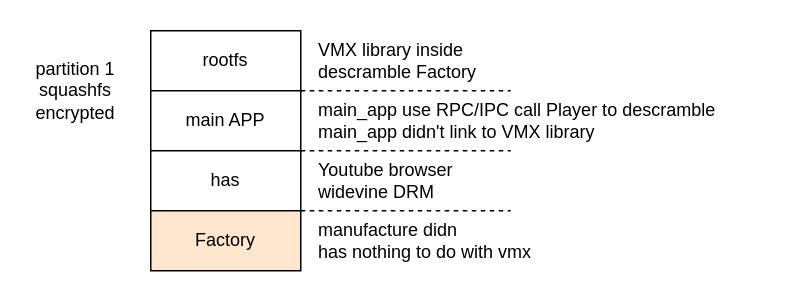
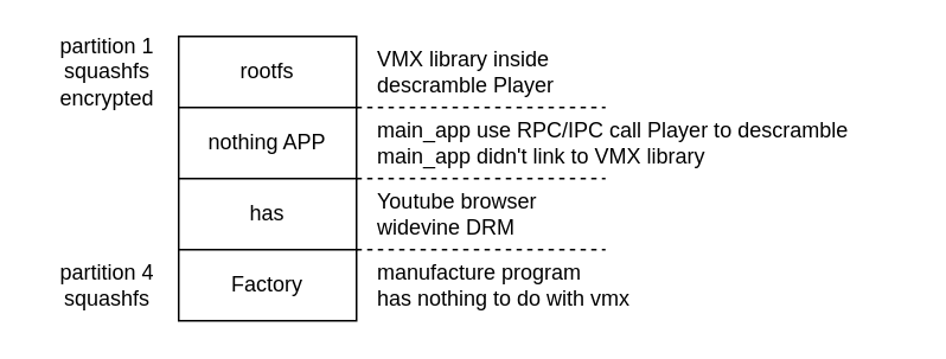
- <mxCell id="8" value="VMX library inside&lt;br&gt;descramble Factory" style="text;html=1;strokeColor=none;fillColor=none;align=left;verticalAlign=middle;whiteSpace=wrap;rounded=0;" vertex="1" parent="1"><mxGeometry x="210" y="20" width="140" height="40" as="geometry" /></mxCell>
+ <mxCell id="8" value="VMX library inside&lt;br&gt;descramble Player" style="text;html=1;strokeColor=none;fillColor=none;align=left;verticalAlign=middle;whiteSpace=wrap;rounded=0;" vertex="1" parent="1"><mxGeometry x="210" y="20" width="140" height="40" as="geometry" /></mxCell>
- <mxCell id="6" value="partition 1&lt;br&gt;squashfs&lt;br&gt;encrypted" style="text;html=1;strokeColor=none;fillColor=none;align=center;verticalAlign=middle;whiteSpace=wrap;rounded=0;" vertex="1" parent="1"><mxGeometry x="10" y="40" width="80" height="40" as="geometry" /></mxCell>
+ <mxCell id="6" value="partition 1&lt;br&gt;squashfs&lt;br&gt;encrypted" style="text;html=1;strokeColor=none;fillColor=none;align=center;verticalAlign=middle;whiteSpace=wrap;rounded=0;" vertex="1" parent="1"><mxGeometry x="20" y="20" width="80" height="40" as="geometry" /></mxCell>
- <mxCell id="3" value="main APP" style="rounded=0;whiteSpace=wrap;html=1;" vertex="1" parent="1"><mxGeometry x="100" y="60" width="100" height="40" as="geometry" /></mxCell>
+ <mxCell id="3" value="nothing APP" style="rounded=0;whiteSpace=wrap;html=1;" vertex="1" parent="1"><mxGeometry x="100" y="60" width="100" height="40" as="geometry" /></mxCell>
+ <mxCell id="7" value="partition 4&lt;br&gt;squashfs" style="text;html=1;strokeColor=none;fillColor=none;align=center;verticalAlign=middle;whiteSpace=wrap;rounded=0;" vertex="1" parent="1"><mxGeometry x="20" y="145" width="80" height="30" as="geometry" /></mxCell>
- <mxCell id="5" value="Factory" style="rounded=0;whiteSpace=wrap;html=1;fillColor=#ffe6cc;" vertex="1" parent="1"><mxGeometry x="100" y="140" width="100" height="40" as="geometry" /></mxCell>
+ <mxCell id="5" value="Factory" style="rounded=0;whiteSpace=wrap;html=1;" vertex="1" parent="1"><mxGeometry x="100" y="140" width="100" height="40" as="geometry" /></mxCell>
- <mxCell id="13" value="manufacture didn&lt;br&gt;&lt;div&gt;has nothing to do with vmx&lt;span&gt;&amp;nbsp;&lt;/span&gt;&lt;/div&gt;" style="text;html=1;strokeColor=none;fillColor=none;align=left;verticalAlign=middle;whiteSpace=wrap;rounded=0;" vertex="1" parent="1"><mxGeometry x="210" y="140" width="170" height="40" as="geometry" /></mxCell>
+ <mxCell id="13" value="manufacture program&lt;br&gt;&lt;div&gt;has nothing to do with vmx&lt;span&gt;&amp;nbsp;&lt;/span&gt;&lt;/div&gt;" style="text;html=1;strokeColor=none;fillColor=none;align=left;verticalAlign=middle;whiteSpace=wrap;rounded=0;" vertex="1" parent="1"><mxGeometry x="210" y="140" width="170" height="40" as="geometry" /></mxCell>
